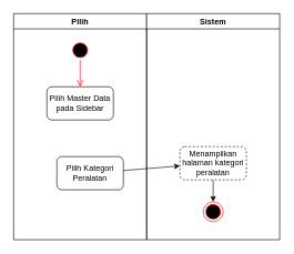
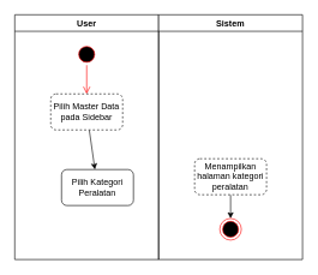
- <mxCell id="2" value="Pilih" style="swimlane;whiteSpace=wrap;html=1;" parent="1" vertex="1"><mxGeometry x="20" y="20" width="200" height="340" as="geometry" /></mxCell>
+ <mxCell id="2" value="User" style="swimlane;whiteSpace=wrap;html=1;" parent="1" vertex="1"><mxGeometry x="20" y="20" width="200" height="340" as="geometry" /></mxCell>
- <mxCell id="6" value="&lt;span style=&quot;color: rgb(0, 0, 0);&quot;&gt;Pilih Master Data pada Sidebar&lt;/span&gt;" style="rounded=1;whiteSpace=wrap;html=1;" parent="2" vertex="1"><mxGeometry x="50" y="110" width="100" height="50" as="geometry" /></mxCell>
+ <mxCell id="6" value="&lt;span style=&quot;color: rgb(0, 0, 0);&quot;&gt;Pilih Master Data pada Sidebar&lt;/span&gt;" style="rounded=1;whiteSpace=wrap;html=1;dashed=1;" parent="2" vertex="1"><mxGeometry x="50" y="110" width="100" height="50" as="geometry" /></mxCell>
+ <mxCell id="5" value="" style="edgeStyle=none;html=1;" edge="1" parent="2" source="6" target="7"><mxGeometry relative="1" as="geometry" /></mxCell>
- <mxCell id="12" value="" style="edgeStyle=none;html=1;" edge="1" parent="1" source="7" target="10"><mxGeometry relative="1" as="geometry" /></mxCell>
